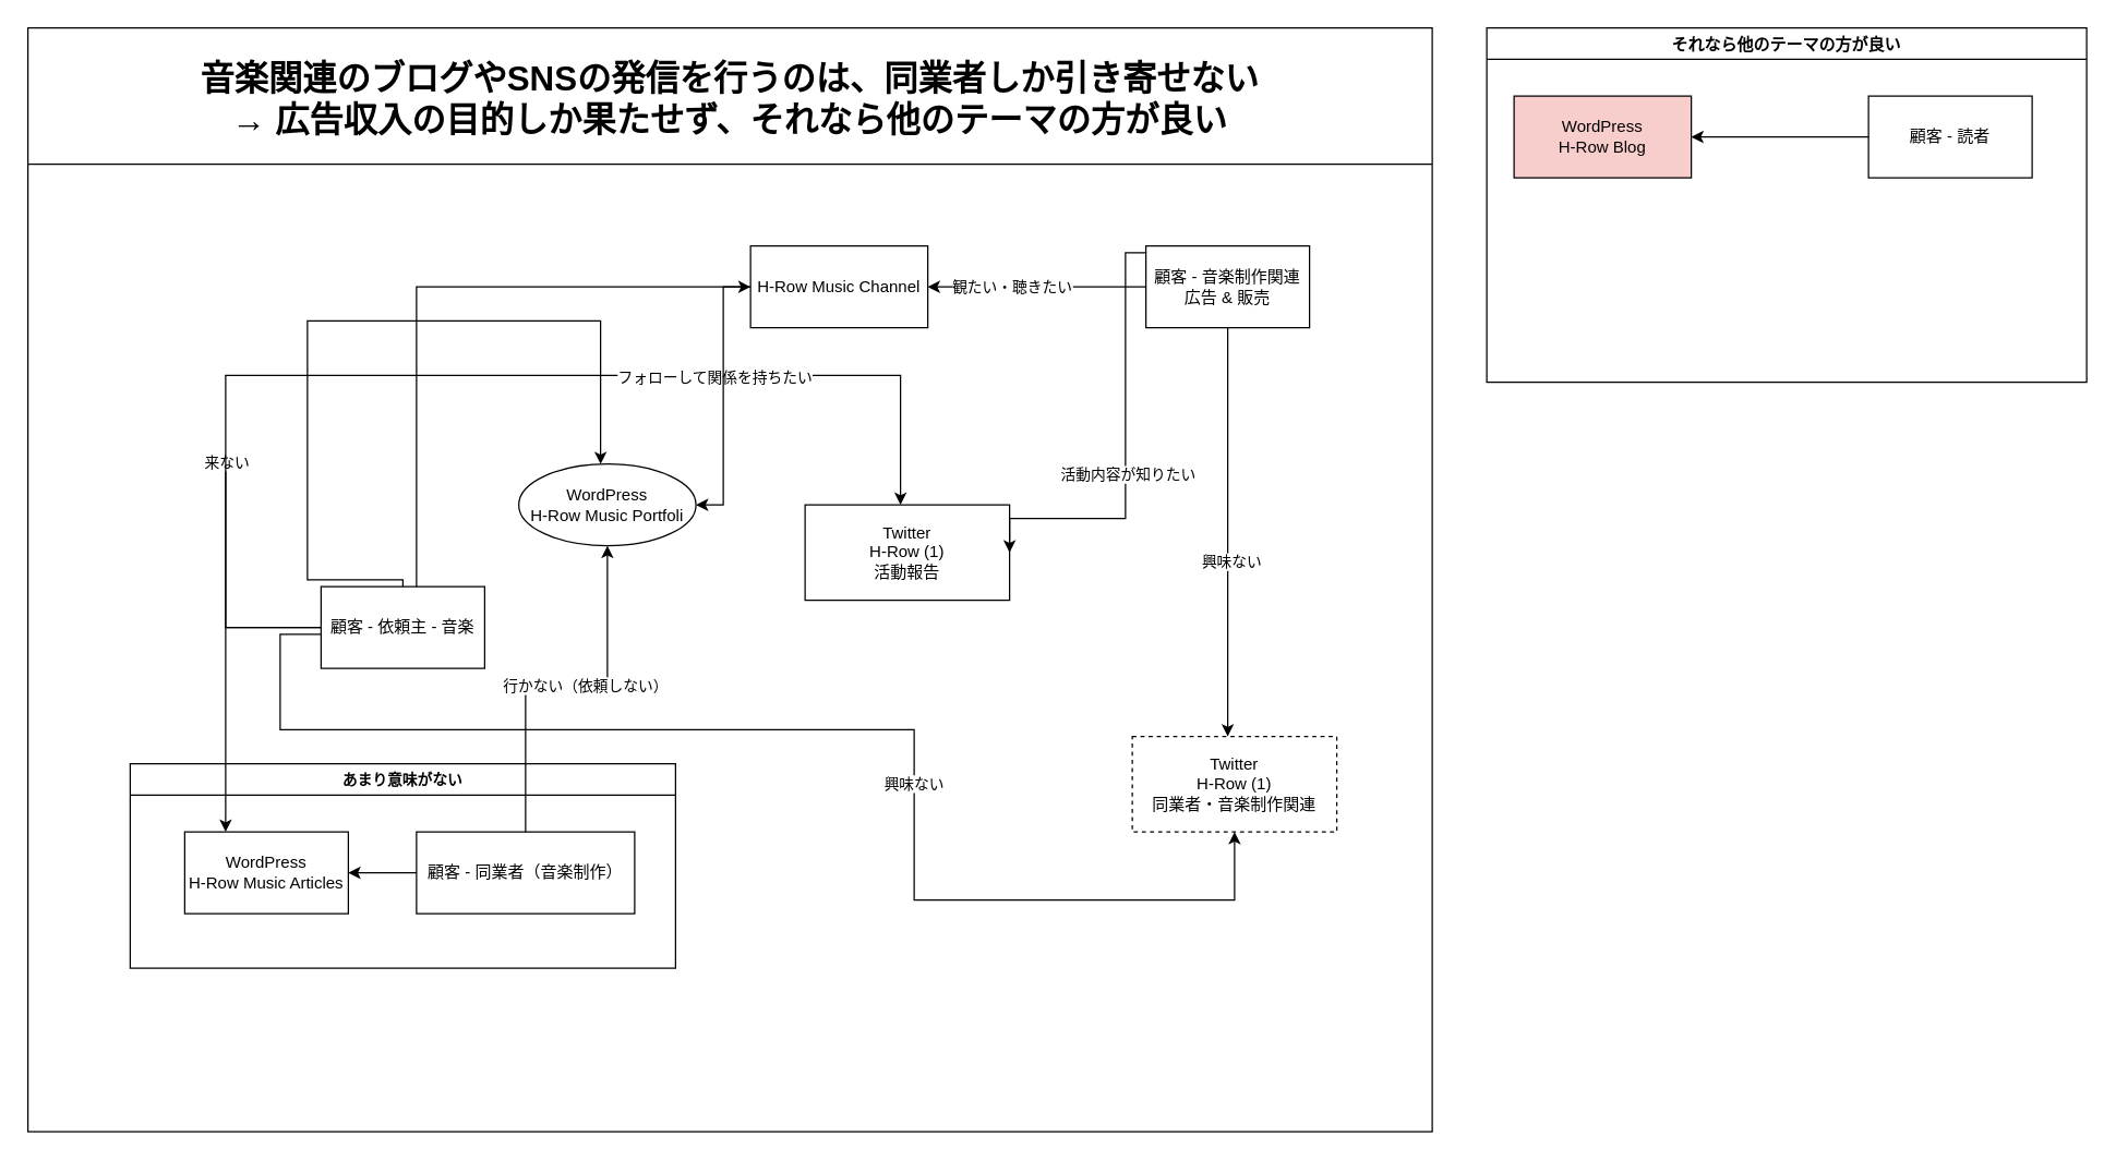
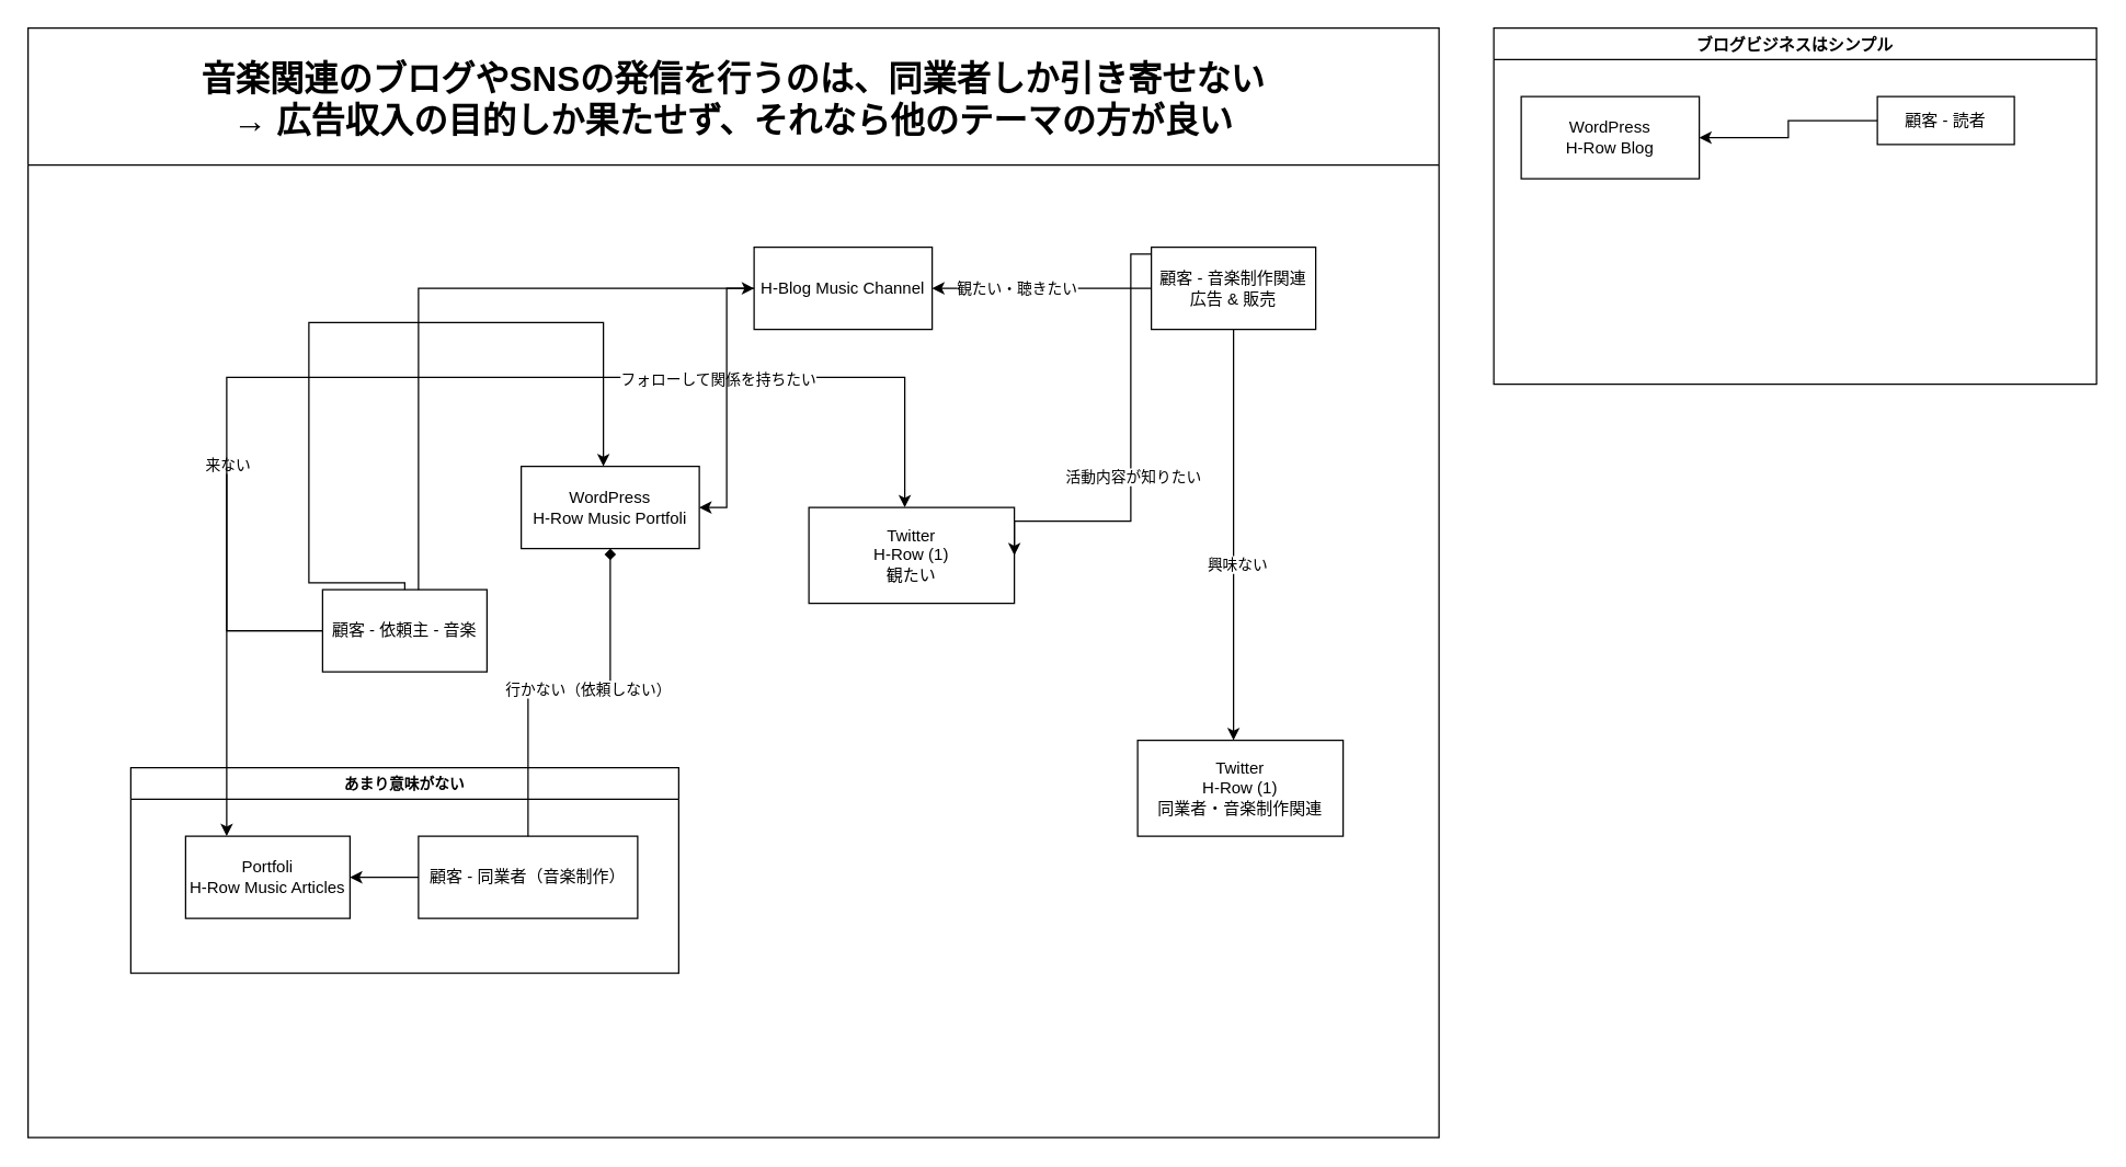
- <mxCell id="2" value="それなら他のテーマの方が良い" style="swimlane;" parent="1" vertex="1"><mxGeometry x="1090" y="20" width="440" height="260" as="geometry"><mxRectangle x="1050" y="110" width="180" height="23" as="alternateBounds" /></mxGeometry></mxCell>
+ <mxCell id="2" value="ブログビジネスはシンプル" style="swimlane;" parent="1" vertex="1"><mxGeometry x="1090" y="20" width="440" height="260" as="geometry"><mxRectangle x="1050" y="110" width="180" height="23" as="alternateBounds" /></mxGeometry></mxCell>
- <mxCell id="3" value="WordPress&lt;br&gt;H-Row Blog" style="rounded=0;whiteSpace=wrap;html=1;fillColor=#f8cecc;" parent="2" vertex="1"><mxGeometry x="20" y="50" width="130" height="60" as="geometry" /></mxCell>
+ <mxCell id="3" value="WordPress&lt;br&gt;H-Row Blog" style="rounded=0;whiteSpace=wrap;html=1;" parent="2" vertex="1"><mxGeometry x="20" y="50" width="130" height="60" as="geometry" /></mxCell>
- <mxCell id="5" value="顧客 - 読者" style="rounded=0;whiteSpace=wrap;html=1;" parent="2" vertex="1"><mxGeometry x="280" y="50" width="120" height="60" as="geometry" /></mxCell>
+ <mxCell id="5" value="顧客 - 読者" style="rounded=0;whiteSpace=wrap;html=1;" parent="2" vertex="1"><mxGeometry x="280" y="50" width="100" height="35" as="geometry" /></mxCell>
- <mxCell id="17" value="H-Row Music Channel" style="rounded=0;whiteSpace=wrap;html=1;" parent="6" vertex="1"><mxGeometry x="530" y="160" width="130" height="60" as="geometry" /></mxCell>
+ <mxCell id="17" value="H-Blog Music Channel" style="rounded=0;whiteSpace=wrap;html=1;" parent="6" vertex="1"><mxGeometry x="530" y="160" width="130" height="60" as="geometry" /></mxCell>
- <mxCell id="16" value="WordPress&lt;br&gt;H-Row Music Portfoli" style="ellipse;whiteSpace=wrap;html=1;" parent="6" vertex="1"><mxGeometry x="360" y="320" width="130" height="60" as="geometry" /></mxCell>
+ <mxCell id="16" value="WordPress&lt;br&gt;H-Row Music Portfoli" style="rounded=0;whiteSpace=wrap;html=1;" parent="6" vertex="1"><mxGeometry x="360" y="320" width="130" height="60" as="geometry" /></mxCell>
- <mxCell id="15" value="Twitter&lt;br&gt;H-Row (1)&lt;br&gt;活動報告" style="rounded=0;whiteSpace=wrap;html=1;strokeColor=#000000;fillColor=#ffffff;gradientColor=none;" parent="6" vertex="1"><mxGeometry x="570" y="350" width="150" height="70" as="geometry" /></mxCell>
+ <mxCell id="15" value="Twitter&lt;br&gt;H-Row (1)&lt;br&gt;観たい" style="rounded=0;whiteSpace=wrap;html=1;strokeColor=#000000;fillColor=#ffffff;gradientColor=none;" parent="6" vertex="1"><mxGeometry x="570" y="350" width="150" height="70" as="geometry" /></mxCell>
- <mxCell id="24" style="edgeStyle=orthogonalEdgeStyle;rounded=0;orthogonalLoop=1;jettySize=auto;html=1;fontSize=11;" parent="6" source="9" target="16" edge="1"><mxGeometry relative="1" as="geometry" /></mxCell>
+ <mxCell id="24" style="edgeStyle=orthogonalEdgeStyle;rounded=0;orthogonalLoop=1;jettySize=auto;html=1;fontSize=11;endArrow=diamond;" parent="6" source="9" target="16" edge="1"><mxGeometry relative="1" as="geometry" /></mxCell>
- <mxCell id="19" style="edgeStyle=orthogonalEdgeStyle;rounded=0;orthogonalLoop=1;jettySize=auto;html=1;fontSize=11;" parent="6" source="11" target="14" edge="1"><mxGeometry relative="1" as="geometry"><Array as="points"><mxPoint x="185" y="445" /><mxPoint x="185" y="515" /><mxPoint x="650" y="515" /><mxPoint x="650" y="640" /></Array></mxGeometry></mxCell>
- <mxCell id="20" value="興味ない" style="edgeLabel;html=1;align=center;verticalAlign=middle;resizable=0;points=[];fontSize=11;" parent="19" vertex="1" connectable="0"><mxGeometry x="0.239" y="-1" relative="1" as="geometry"><mxPoint as="offset" /></mxGeometry></mxCell>
- <mxCell id="14" value="Twitter&lt;br&gt;H-Row (1)&lt;br&gt;同業者・音楽制作関連" style="rounded=0;whiteSpace=wrap;html=1;strokeColor=#000000;fillColor=#ffffff;gradientColor=none;dashed=1;" parent="6" vertex="1"><mxGeometry x="810" y="520" width="150" height="70" as="geometry" /></mxCell>
+ <mxCell id="14" value="Twitter&lt;br&gt;H-Row (1)&lt;br&gt;同業者・音楽制作関連" style="rounded=0;whiteSpace=wrap;html=1;strokeColor=#000000;fillColor=#ffffff;gradientColor=none;" parent="6" vertex="1"><mxGeometry x="810" y="520" width="150" height="70" as="geometry" /></mxCell>
- <mxCell id="8" value="WordPress&lt;br&gt;H-Row Music Articles" style="rounded=0;whiteSpace=wrap;html=1;strokeColor=#000000;fillColor=#ffffff;gradientColor=none;" parent="7" vertex="1"><mxGeometry x="40" y="50" width="120" height="60" as="geometry" /></mxCell>
+ <mxCell id="8" value="Portfoli&lt;br&gt;H-Row Music Articles" style="rounded=0;whiteSpace=wrap;html=1;strokeColor=#000000;fillColor=#ffffff;gradientColor=none;" parent="7" vertex="1"><mxGeometry x="40" y="50" width="120" height="60" as="geometry" /></mxCell>
